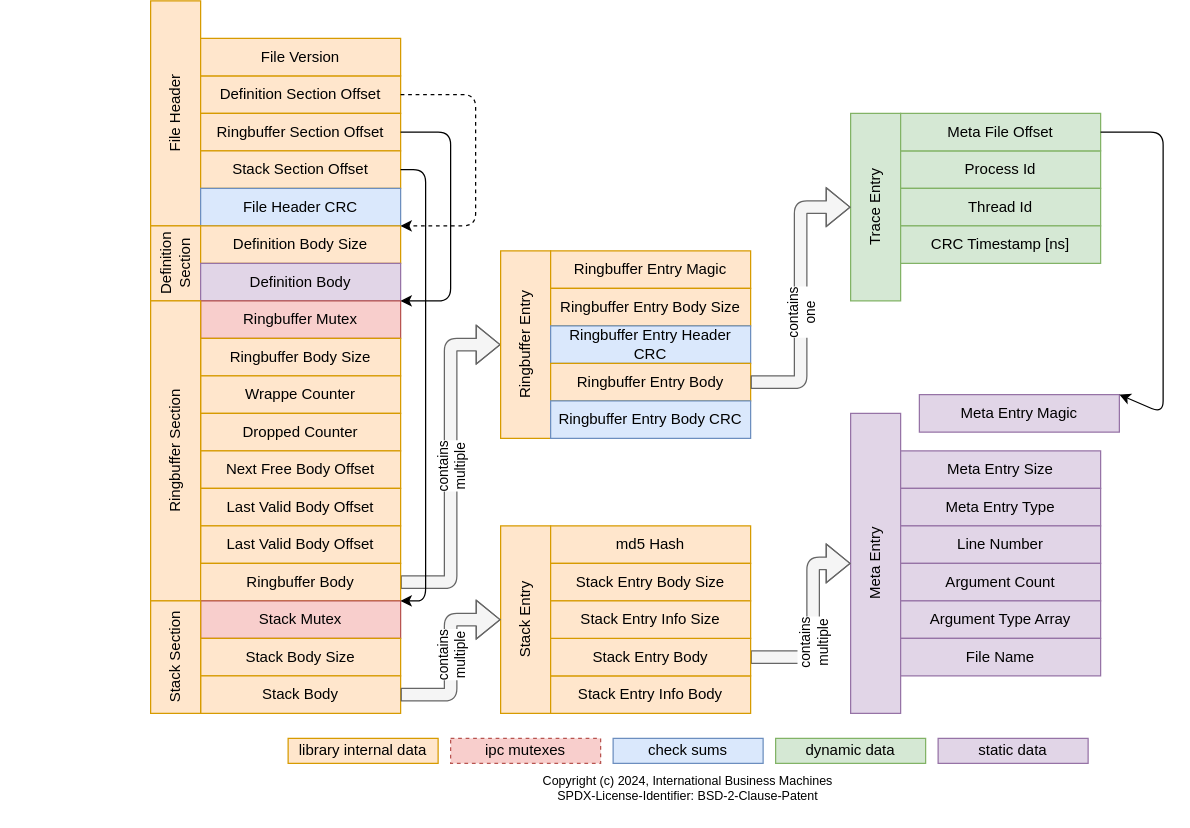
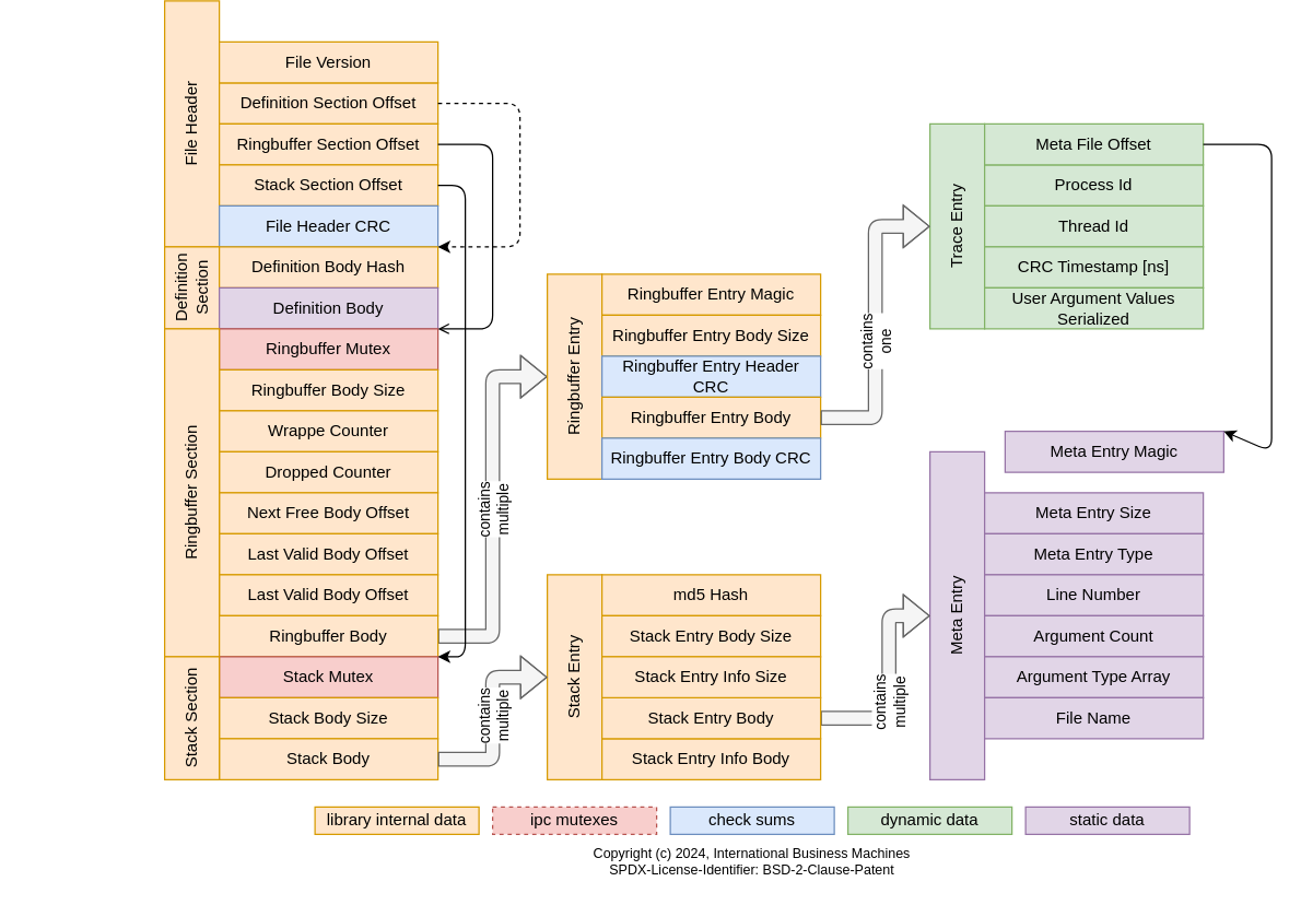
- <mxCell id="10" value="Definition Body Size" style="rounded=0;whiteSpace=wrap;html=1;fillColor=#ffe6cc;strokeColor=#d79b00;" parent="1" vertex="1"><mxGeometry x="160" y="170" width="160" height="30" as="geometry" /></mxCell>
+ <mxCell id="10" value="Definition Body Hash" style="rounded=0;whiteSpace=wrap;html=1;fillColor=#ffe6cc;strokeColor=#d79b00;" parent="1" vertex="1"><mxGeometry x="160" y="170" width="160" height="30" as="geometry" /></mxCell>
+ <mxCell id="50" value="User Argument Values Serialized" style="rounded=0;whiteSpace=wrap;html=1;fillColor=#d5e8d4;strokeColor=#82b366;" parent="1" vertex="1"><mxGeometry x="720" y="200" width="160" height="30" as="geometry" /></mxCell>
- <mxCell id="26" value="" style="endArrow=classic;html=1;exitX=1;exitY=0.5;exitDx=0;exitDy=0;entryX=1;entryY=0;entryDx=0;entryDy=0;" parent="1" source="6" target="12" edge="1"><mxGeometry width="50" height="50" relative="1" as="geometry"><mxPoint x="340" y="140" as="sourcePoint" /><mxPoint x="340" y="280" as="targetPoint" /><Array as="points"><mxPoint x="360" y="95" /><mxPoint x="360" y="230" /></Array></mxGeometry></mxCell>
+ <mxCell id="26" value="" style="endArrow=open;html=1;exitX=1;exitY=0.5;exitDx=0;exitDy=0;entryX=1;entryY=0;entryDx=0;entryDy=0;" parent="1" source="6" target="12" edge="1"><mxGeometry width="50" height="50" relative="1" as="geometry"><mxPoint x="340" y="140" as="sourcePoint" /><mxPoint x="340" y="280" as="targetPoint" /><Array as="points"><mxPoint x="360" y="95" /><mxPoint x="360" y="230" /></Array></mxGeometry></mxCell>
